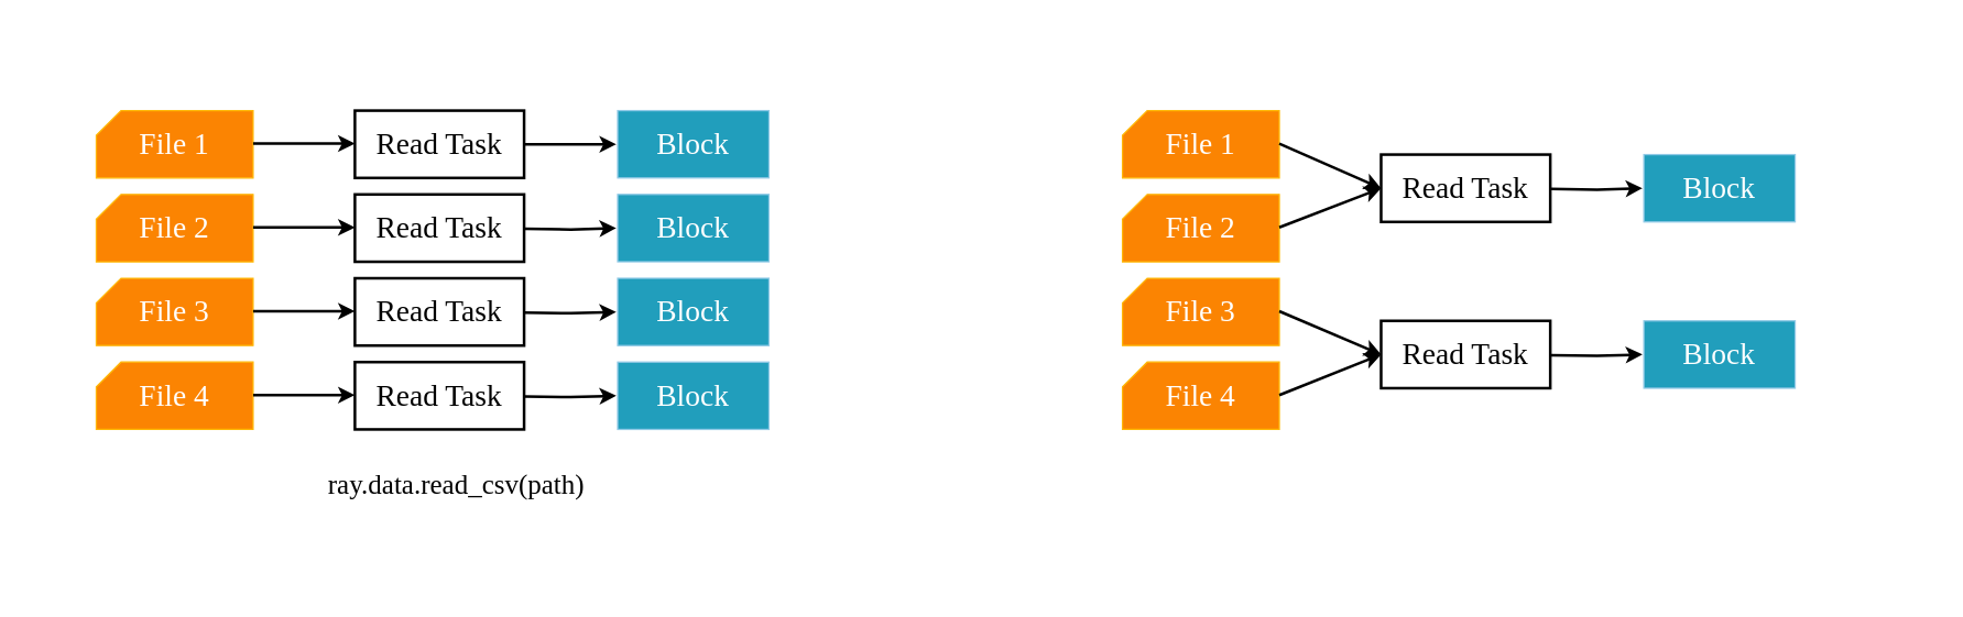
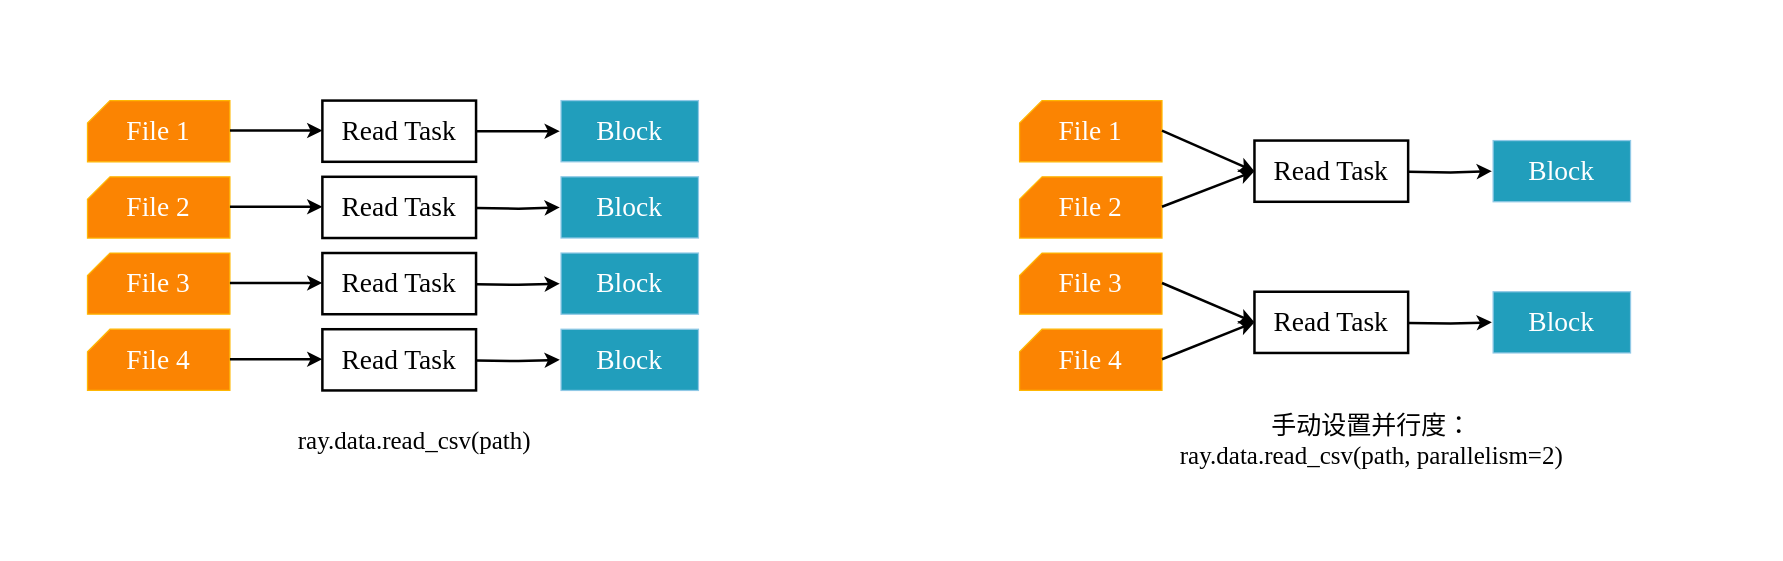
+ <mxCell id="38" value="&lt;div style=&quot;font-size: 20px;&quot;&gt;&lt;div&gt;&lt;font face=&quot;Times New Roman&quot;&gt;手动设置并行度：&lt;/font&gt;&lt;/div&gt;&lt;div&gt;&lt;font face=&quot;Garamond&quot;&gt;ray.data.read_csv(path, parallelism=2)&lt;/font&gt;&lt;/div&gt;&lt;/div&gt;" style="text;html=1;strokeColor=none;fillColor=none;align=center;verticalAlign=middle;whiteSpace=wrap;rounded=0;" parent="1" vertex="1"><mxGeometry x="877" y="320" width="440" height="62" as="geometry" /></mxCell>
